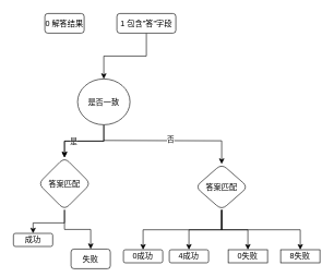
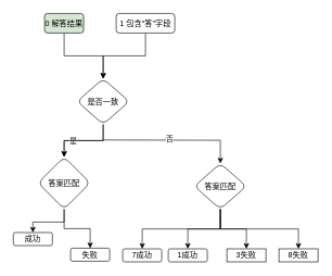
- <mxCell id="3" value="0 解答结果" style="rounded=1;whiteSpace=wrap;html=1;" vertex="1" parent="1"><mxGeometry x="68" y="20" width="60" height="30" as="geometry" /></mxCell>
+ <mxCell id="3" value="0 解答结果" style="rounded=1;whiteSpace=wrap;html=1;fillColor=#d5e8d4;" vertex="1" parent="1"><mxGeometry x="68" y="20" width="60" height="30" as="geometry" /></mxCell>
+ <mxCell id="2" style="edgeStyle=orthogonalEdgeStyle;rounded=0;orthogonalLoop=1;jettySize=auto;html=1;entryX=0.5;entryY=0;entryDx=0;entryDy=0;" edge="1" parent="1" source="3" target="11"><mxGeometry relative="1" as="geometry"><mxPoint x="98" y="110" as="targetPoint" /></mxGeometry></mxCell>
- <mxCell id="11" value="是否一致" style="ellipse;whiteSpace=wrap;html=1;" vertex="1" parent="1"><mxGeometry x="118" y="120" width="80" height="70" as="geometry" /></mxCell>
+ <mxCell id="11" value="是否一致" style="rhombus;whiteSpace=wrap;html=1;rounded=1;" vertex="1" parent="1"><mxGeometry x="118" y="120" width="80" height="70" as="geometry" /></mxCell>
- <mxCell id="23" value="0成功" style="whiteSpace=wrap;html=1;rounded=1;" vertex="1" parent="1"><mxGeometry x="188" y="381" width="60" height="20" as="geometry" /></mxCell>
+ <mxCell id="23" value="7成功" style="whiteSpace=wrap;html=1;rounded=1;" vertex="1" parent="1"><mxGeometry x="188" y="381" width="60" height="20" as="geometry" /></mxCell>
- <mxCell id="22" value="4成功" style="whiteSpace=wrap;html=1;rounded=1;" vertex="1" parent="1"><mxGeometry x="258" y="381" width="60" height="20" as="geometry" /></mxCell>
+ <mxCell id="22" value="1成功" style="whiteSpace=wrap;html=1;rounded=1;" vertex="1" parent="1"><mxGeometry x="258" y="381" width="60" height="20" as="geometry" /></mxCell>
- <mxCell id="24" value="0失败" style="whiteSpace=wrap;html=1;rounded=1;arcSize=0;" vertex="1" parent="1"><mxGeometry x="348" y="381" width="60" height="20" as="geometry" /></mxCell>
+ <mxCell id="24" value="3失败" style="whiteSpace=wrap;html=1;rounded=1;arcSize=0;" vertex="1" parent="1"><mxGeometry x="348" y="381" width="60" height="20" as="geometry" /></mxCell>
- <mxCell id="20" value="失败" style="whiteSpace=wrap;html=1;rounded=1;" vertex="1" parent="1"><mxGeometry x="108" y="380" width="60" height="30" as="geometry" /></mxCell>
+ <mxCell id="20" value="失败" style="whiteSpace=wrap;html=1;rounded=1;" vertex="1" parent="1"><mxGeometry x="108" y="380" width="60" height="20" as="geometry" /></mxCell>
